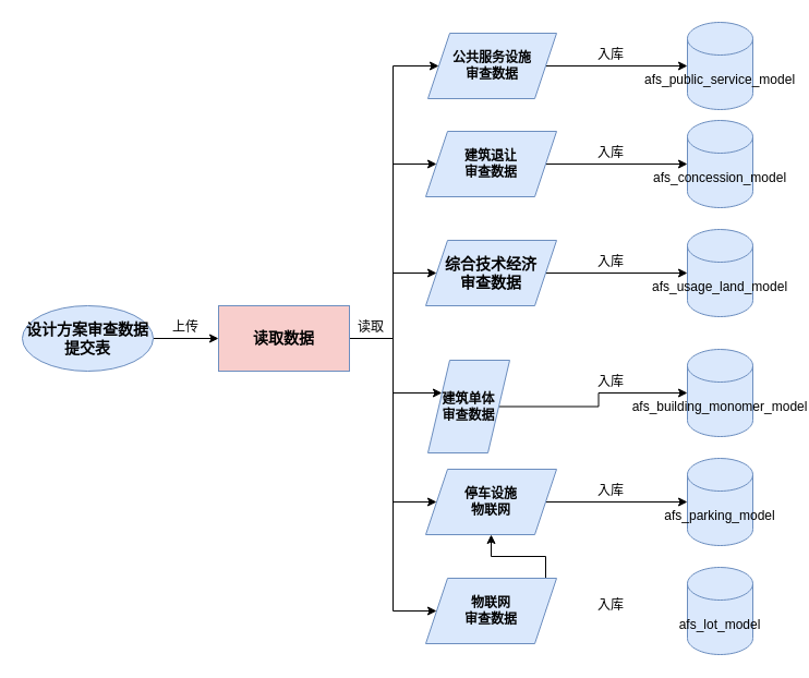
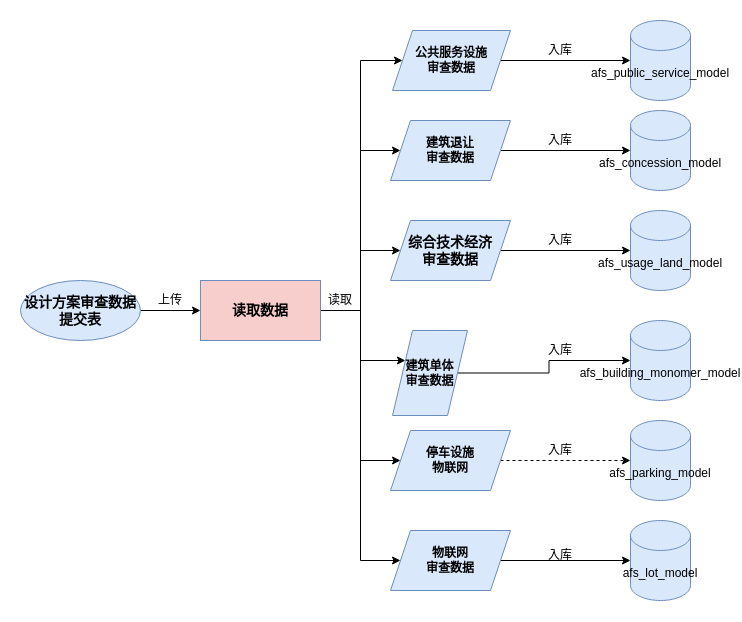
- <mxCell id="19" style="edgeStyle=orthogonalEdgeStyle;rounded=0;orthogonalLoop=1;jettySize=auto;html=1;exitX=1;exitY=0.5;exitDx=0;exitDy=0;entryX=0;entryY=0.5;entryDx=0;entryDy=0;entryPerimeter=0;" edge="1" parent="1" source="20" target="26"><mxGeometry relative="1" as="geometry" /></mxCell>
+ <mxCell id="19" style="edgeStyle=orthogonalEdgeStyle;rounded=0;orthogonalLoop=1;jettySize=auto;html=1;exitX=1;exitY=0.5;exitDx=0;exitDy=0;entryX=0;entryY=0.5;entryDx=0;entryDy=0;entryPerimeter=0;dashed=1;" edge="1" parent="1" source="20" target="26"><mxGeometry relative="1" as="geometry" /></mxCell>
- <mxCell id="17" style="edgeStyle=orthogonalEdgeStyle;rounded=0;orthogonalLoop=1;jettySize=auto;html=1;exitX=1;exitY=0.5;exitDx=0;exitDy=0;" edge="1" parent="1" source="18" target="20"><mxGeometry relative="1" as="geometry" /></mxCell>
+ <mxCell id="17" style="edgeStyle=orthogonalEdgeStyle;rounded=0;orthogonalLoop=1;jettySize=auto;html=1;exitX=1;exitY=0.5;exitDx=0;exitDy=0;entryX=0;entryY=0.5;entryDx=0;entryDy=0;entryPerimeter=0;" edge="1" parent="1" source="18" target="25"><mxGeometry relative="1" as="geometry" /></mxCell>
